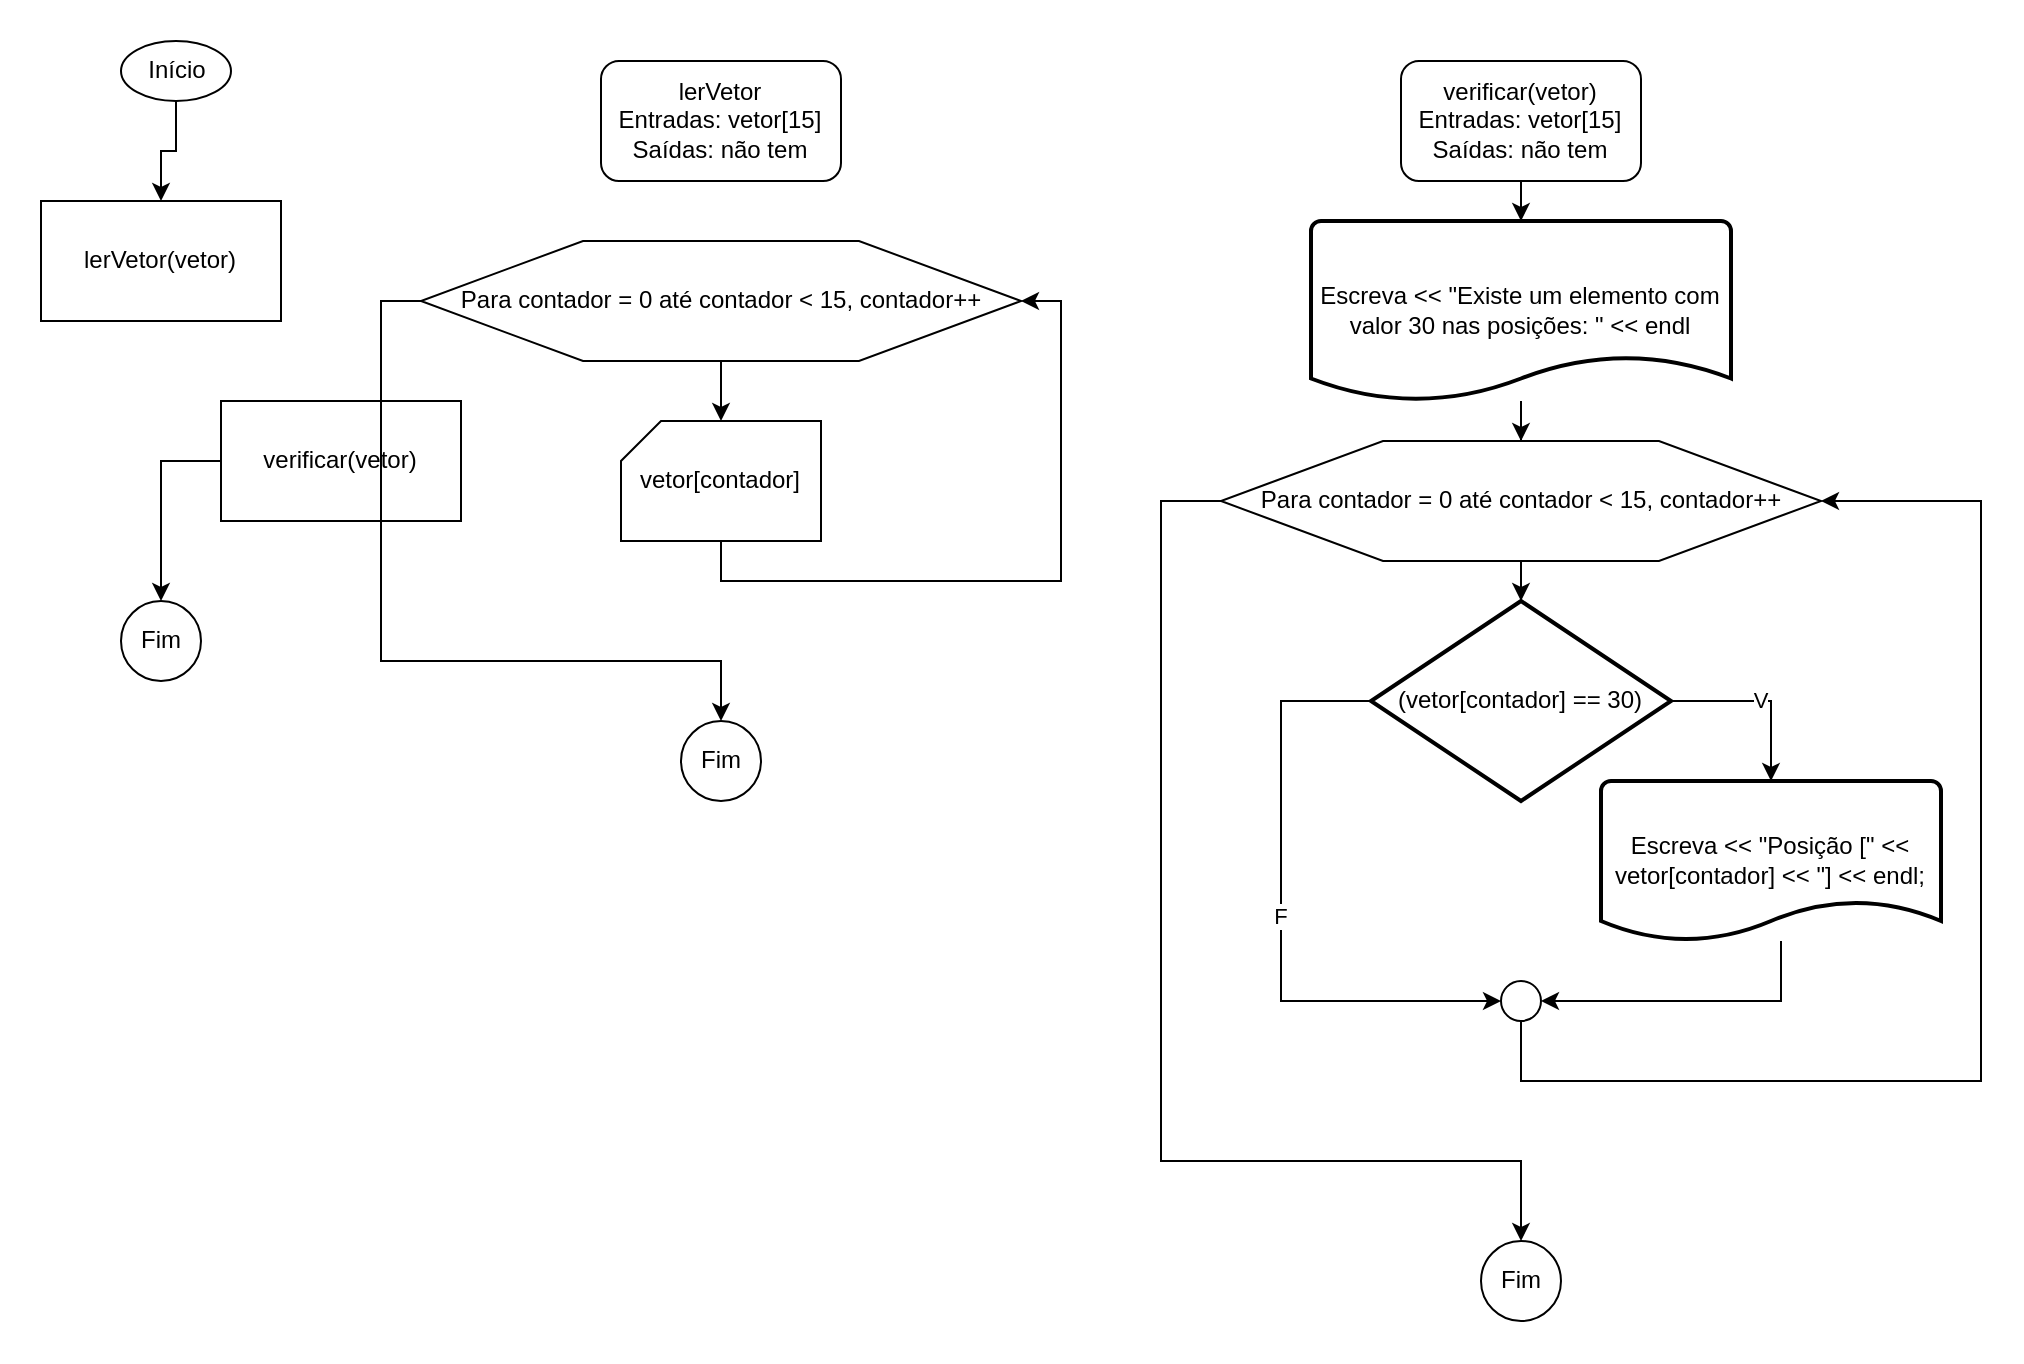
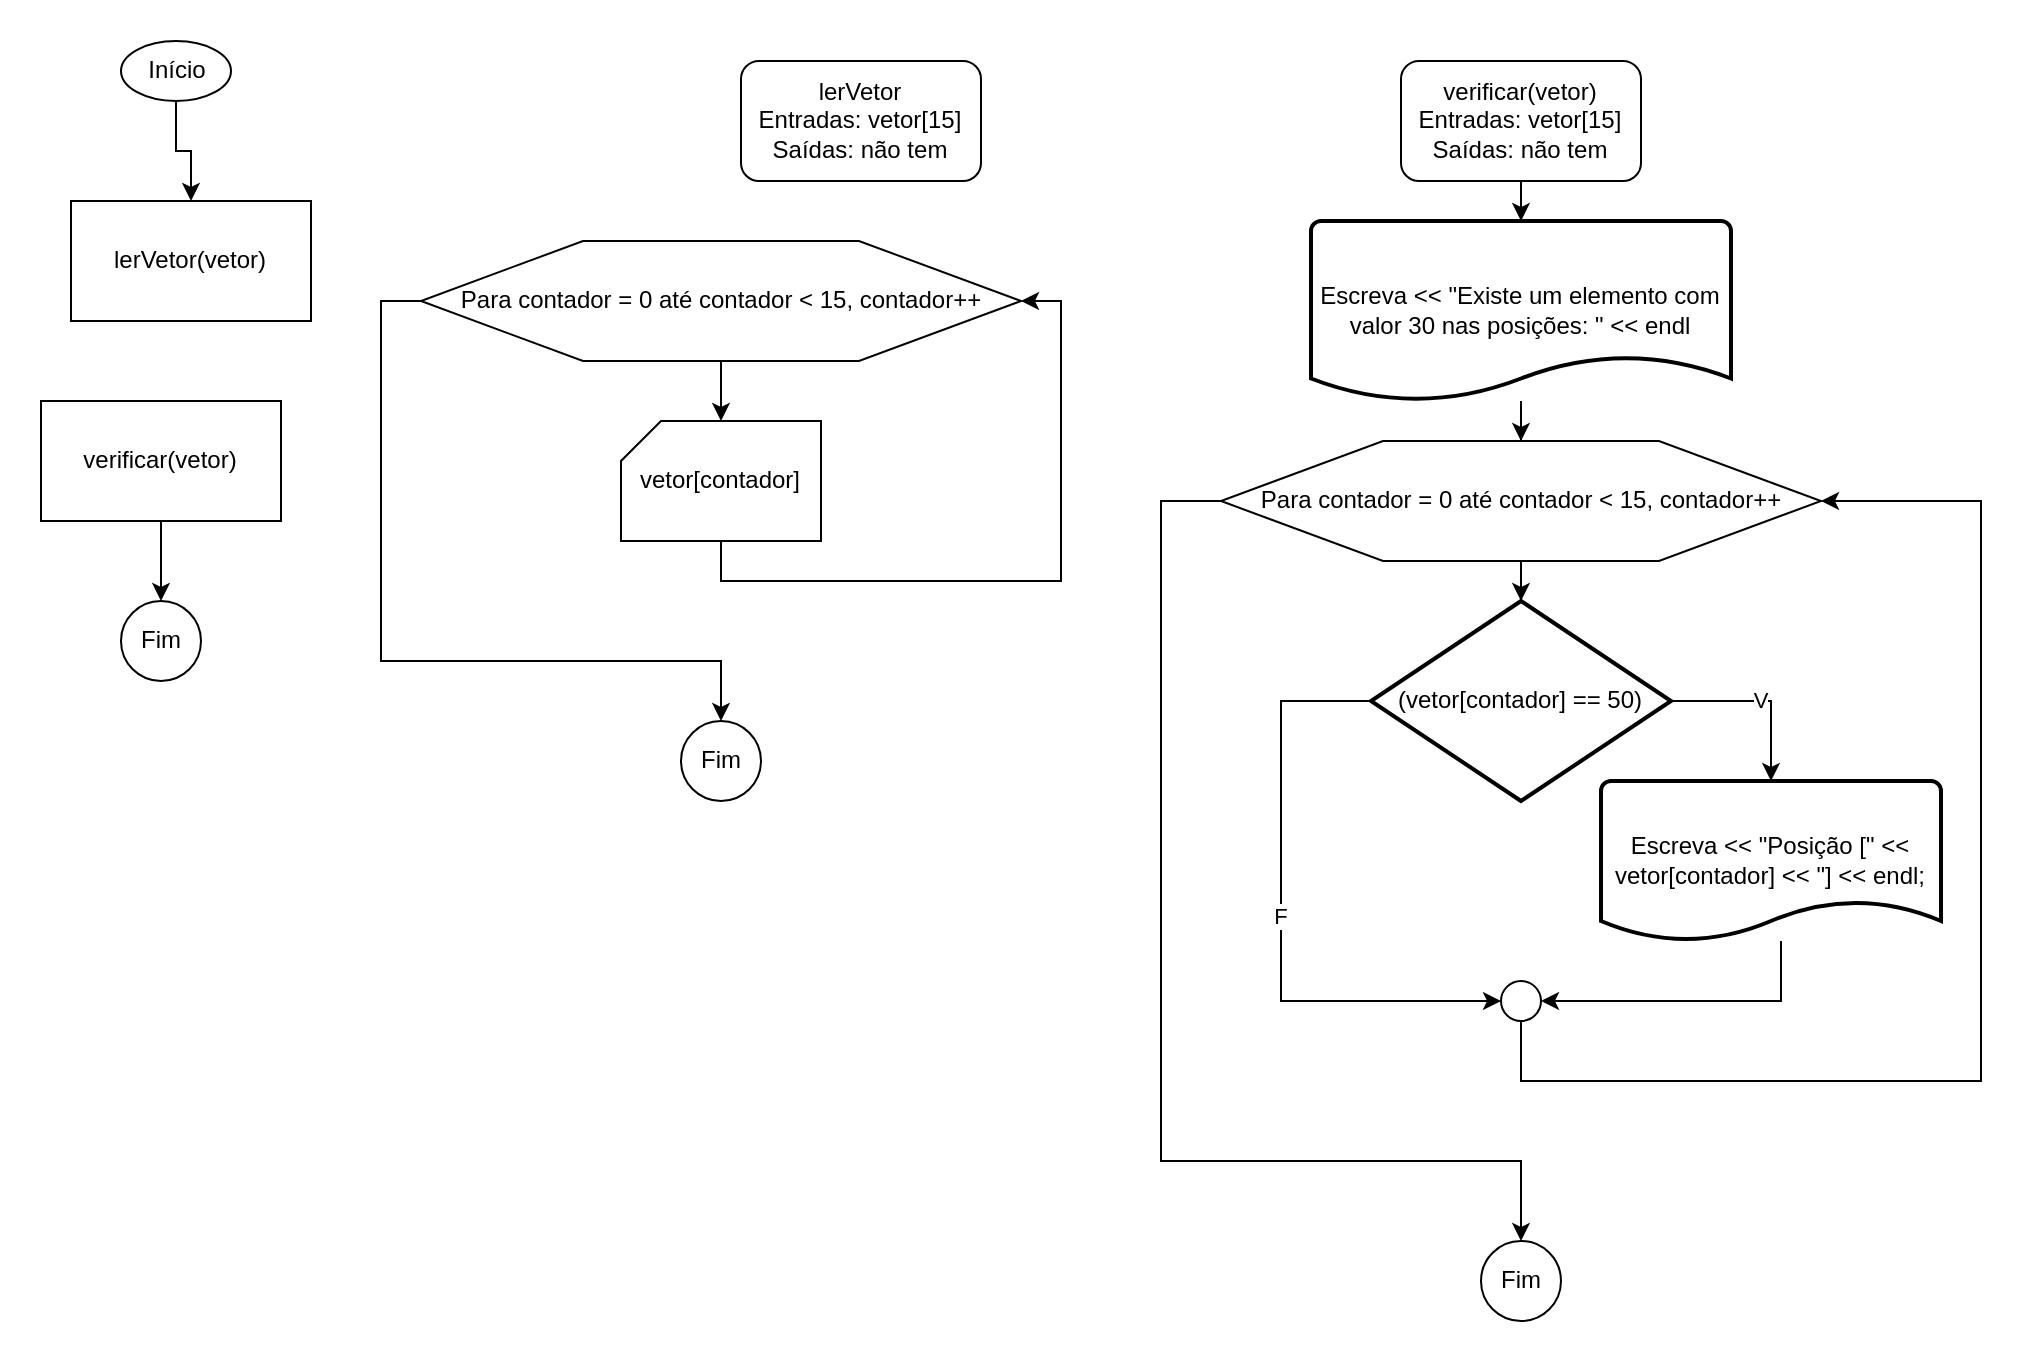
- <mxCell id="8" value="lerVetor&lt;br&gt;Entradas: vetor[15]&lt;br&gt;Saídas: não tem" style="rounded=1;whiteSpace=wrap;html=1;" vertex="1" parent="1"><mxGeometry x="300" y="30" width="120" height="60" as="geometry" /></mxCell>
+ <mxCell id="8" value="lerVetor&lt;br&gt;Entradas: vetor[15]&lt;br&gt;Saídas: não tem" style="rounded=1;whiteSpace=wrap;html=1;" vertex="1" parent="1"><mxGeometry x="370" y="30" width="120" height="60" as="geometry" /></mxCell>
- <mxCell id="4" value="lerVetor(vetor)" style="rounded=0;whiteSpace=wrap;html=1;" vertex="1" parent="1"><mxGeometry x="20" y="100" width="120" height="60" as="geometry" /></mxCell>
+ <mxCell id="4" value="lerVetor(vetor)" style="rounded=0;whiteSpace=wrap;html=1;" vertex="1" parent="1"><mxGeometry x="35" y="100" width="120" height="60" as="geometry" /></mxCell>
- <mxCell id="6" value="verificar(vetor)" style="rounded=0;whiteSpace=wrap;html=1;" vertex="1" parent="1"><mxGeometry x="110" y="200" width="120" height="60" as="geometry" /></mxCell>
+ <mxCell id="6" value="verificar(vetor)" style="rounded=0;whiteSpace=wrap;html=1;" vertex="1" parent="1"><mxGeometry x="20" y="200" width="120" height="60" as="geometry" /></mxCell>
- <mxCell id="22" value="(vetor[contador] == 30)" style="strokeWidth=2;html=1;shape=mxgraph.flowchart.decision;whiteSpace=wrap;" vertex="1" parent="1"><mxGeometry x="685" y="300" width="150" height="100" as="geometry" /></mxCell>
+ <mxCell id="22" value="(vetor[contador] == 50)" style="strokeWidth=2;html=1;shape=mxgraph.flowchart.decision;whiteSpace=wrap;" vertex="1" parent="1"><mxGeometry x="685" y="300" width="150" height="100" as="geometry" /></mxCell>
